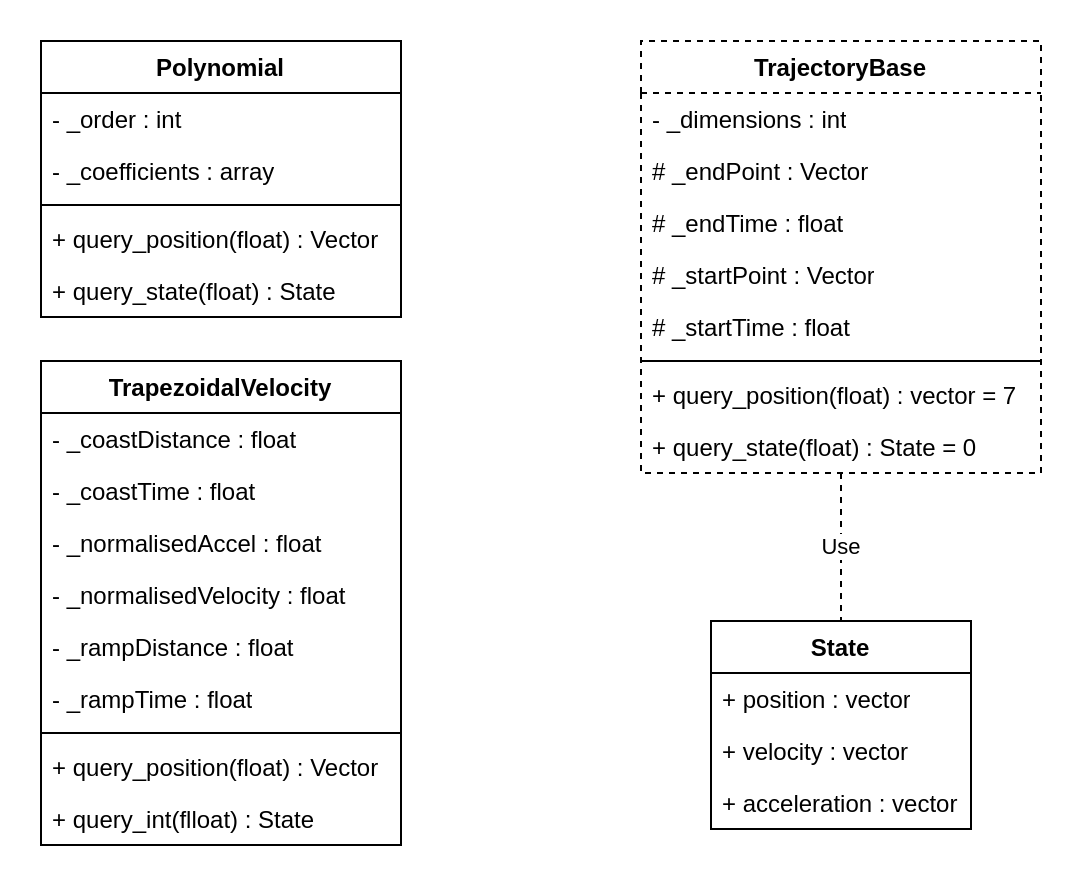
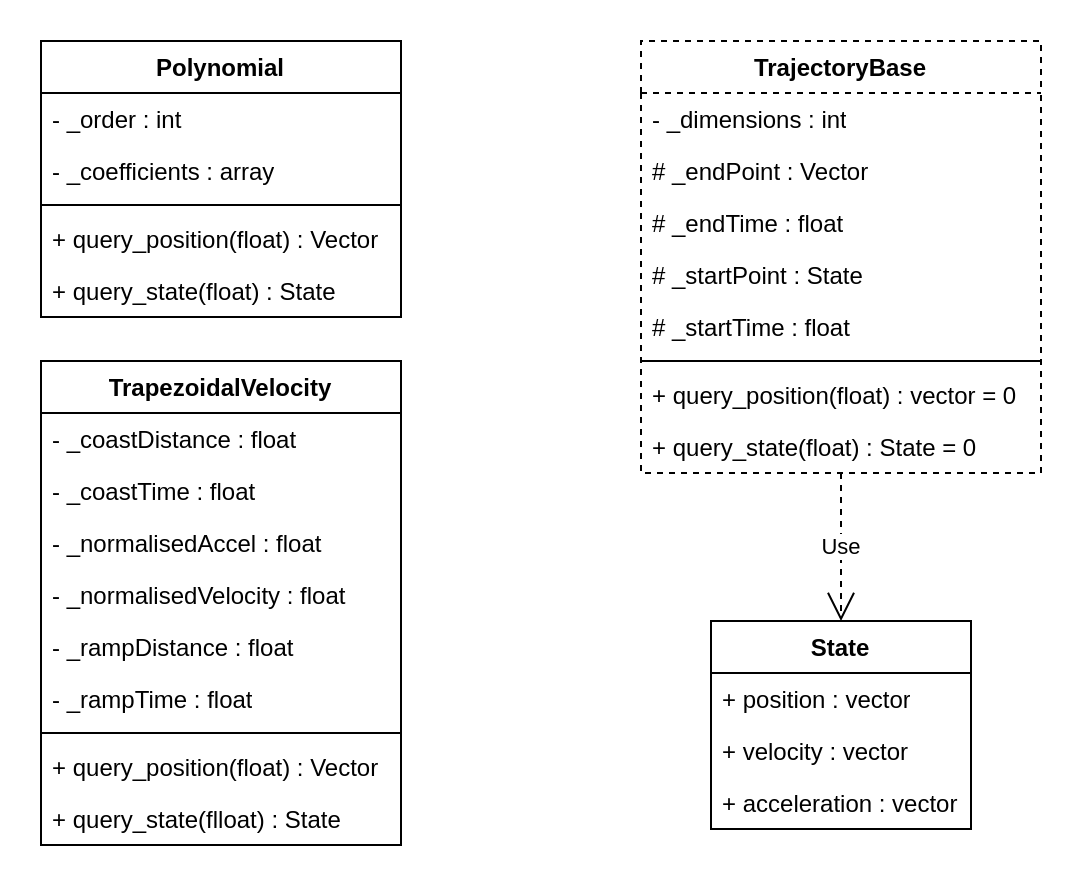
- <mxCell id="6" value="# _startPoint : Vector" style="text;strokeColor=none;fillColor=none;align=left;verticalAlign=top;spacingLeft=4;spacingRight=4;overflow=hidden;rotatable=0;points=[[0,0.5],[1,0.5]];portConstraint=eastwest;whiteSpace=wrap;html=1;" vertex="1" parent="2"><mxGeometry y="104" width="200" height="26" as="geometry" /></mxCell>
+ <mxCell id="6" value="# _startPoint : State" style="text;strokeColor=none;fillColor=none;align=left;verticalAlign=top;spacingLeft=4;spacingRight=4;overflow=hidden;rotatable=0;points=[[0,0.5],[1,0.5]];portConstraint=eastwest;whiteSpace=wrap;html=1;" vertex="1" parent="2"><mxGeometry y="104" width="200" height="26" as="geometry" /></mxCell>
- <mxCell id="9" value="+ query_position(float) : vector = 7" style="text;strokeColor=none;fillColor=none;align=left;verticalAlign=top;spacingLeft=4;spacingRight=4;overflow=hidden;rotatable=0;points=[[0,0.5],[1,0.5]];portConstraint=eastwest;whiteSpace=wrap;html=1;" parent="2" vertex="1"><mxGeometry y="164" width="200" height="26" as="geometry" /></mxCell>
+ <mxCell id="9" value="+ query_position(float) : vector = 0" style="text;strokeColor=none;fillColor=none;align=left;verticalAlign=top;spacingLeft=4;spacingRight=4;overflow=hidden;rotatable=0;points=[[0,0.5],[1,0.5]];portConstraint=eastwest;whiteSpace=wrap;html=1;" parent="2" vertex="1"><mxGeometry y="164" width="200" height="26" as="geometry" /></mxCell>
- <mxCell id="31" value="Use" style="endArrow=none;endSize=12;dashed=1;html=1;rounded=0;" parent="1" source="2" target="27" edge="1"><mxGeometry width="160" relative="1" as="geometry"><mxPoint x="370" y="460" as="sourcePoint" /><mxPoint x="530" y="460" as="targetPoint" /></mxGeometry></mxCell>
+ <mxCell id="31" value="Use" style="endArrow=open;endSize=12;dashed=1;html=1;rounded=0;" parent="1" source="2" target="27" edge="1"><mxGeometry width="160" relative="1" as="geometry"><mxPoint x="370" y="460" as="sourcePoint" /><mxPoint x="530" y="460" as="targetPoint" /></mxGeometry></mxCell>
- <mxCell id="26" value="+ query_int(flloat) : State" style="text;strokeColor=none;fillColor=none;align=left;verticalAlign=top;spacingLeft=4;spacingRight=4;overflow=hidden;rotatable=0;points=[[0,0.5],[1,0.5]];portConstraint=eastwest;whiteSpace=wrap;html=1;" parent="17" vertex="1"><mxGeometry y="216" width="180" height="26" as="geometry" /></mxCell>
+ <mxCell id="26" value="+ query_state(flloat) : State" style="text;strokeColor=none;fillColor=none;align=left;verticalAlign=top;spacingLeft=4;spacingRight=4;overflow=hidden;rotatable=0;points=[[0,0.5],[1,0.5]];portConstraint=eastwest;whiteSpace=wrap;html=1;" parent="17" vertex="1"><mxGeometry y="216" width="180" height="26" as="geometry" /></mxCell>
